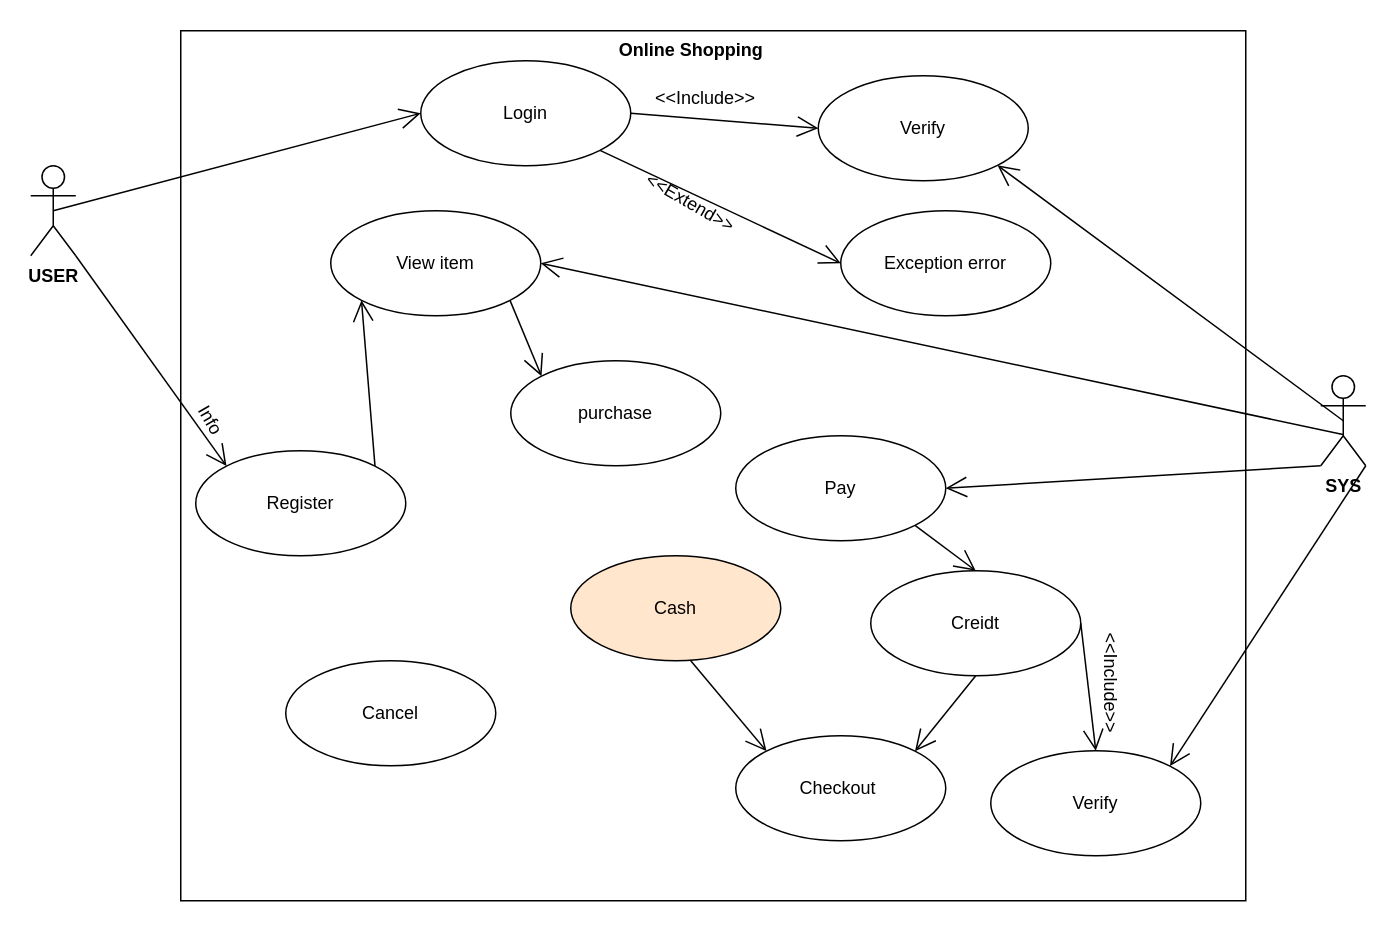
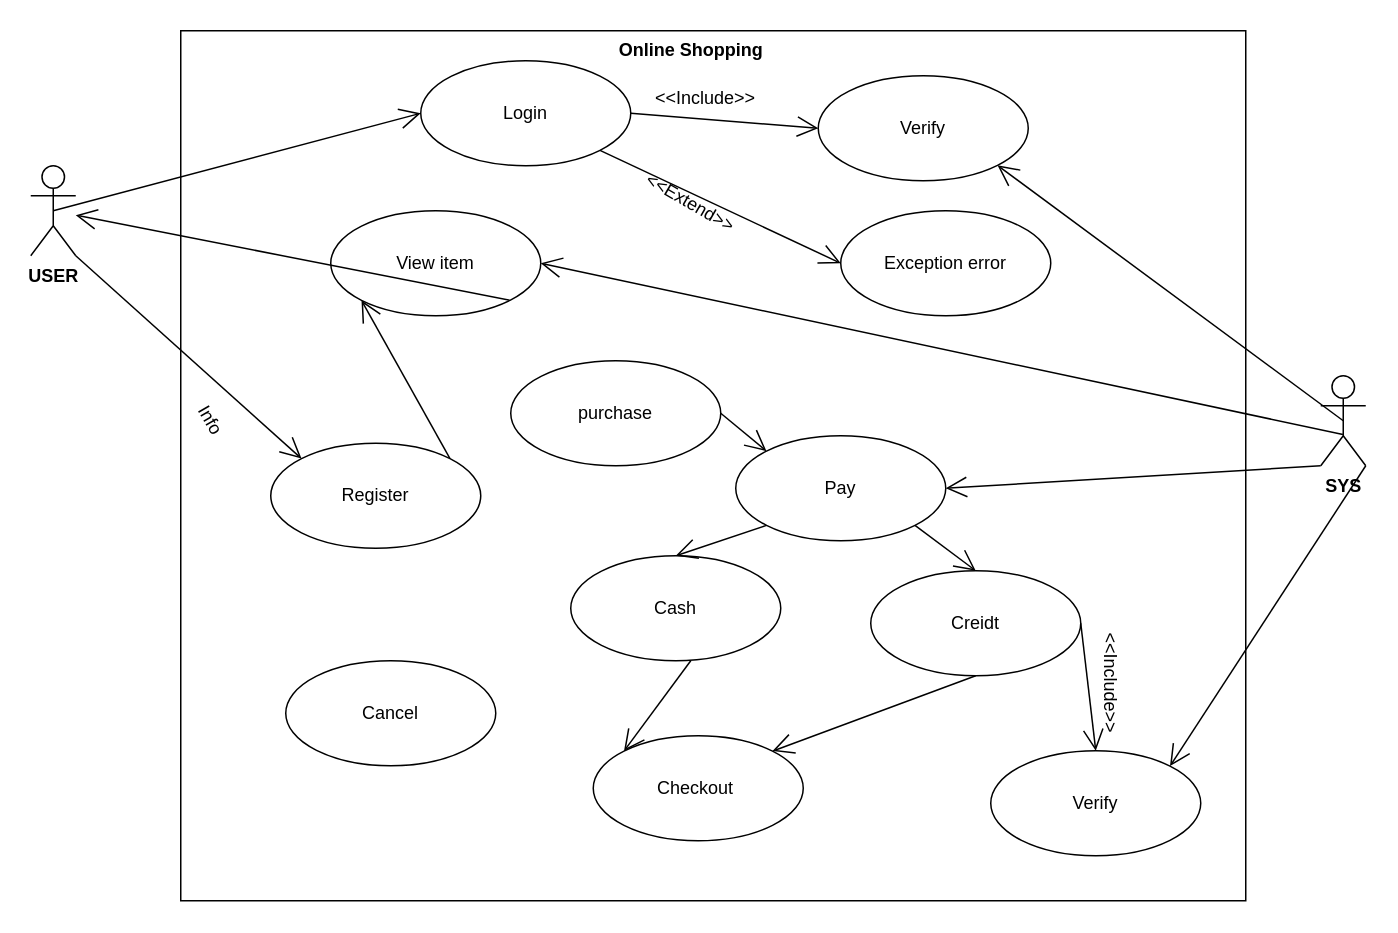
- <mxCell id="35" value="" style="endArrow=open;endFill=1;endSize=12;html=1;rounded=0;entryX=0;entryY=0;entryDx=0;entryDy=0;exitX=1;exitY=1;exitDx=0;exitDy=0;" edge="1" parent="1" source="8" target="34"><mxGeometry width="160" relative="1" as="geometry"><mxPoint x="310" y="210" as="sourcePoint" /><mxPoint x="470" y="210" as="targetPoint" /></mxGeometry></mxCell>
+ <mxCell id="35" value="" style="endArrow=open;endFill=1;endSize=12;html=1;rounded=0;exitX=1;exitY=1;exitDx=0;exitDy=0;" edge="1" parent="1" source="8" target="3"><mxGeometry width="160" relative="1" as="geometry"><mxPoint x="310" y="210" as="sourcePoint" /><mxPoint x="470" y="210" as="targetPoint" /></mxGeometry></mxCell>
+ <mxCell id="36" value="" style="endArrow=open;endFill=1;endSize=12;html=1;rounded=0;exitX=1;exitY=0.5;exitDx=0;exitDy=0;entryX=0;entryY=0;entryDx=0;entryDy=0;" edge="1" parent="1" source="34" target="9"><mxGeometry width="160" relative="1" as="geometry"><mxPoint x="380" y="280" as="sourcePoint" /><mxPoint x="540" y="280" as="targetPoint" /></mxGeometry></mxCell>
- <mxCell id="29" value="Register" style="ellipse;whiteSpace=wrap;html=1;" vertex="1" parent="1"><mxGeometry x="130" y="300" width="140" height="70" as="geometry" /></mxCell>
+ <mxCell id="29" value="Register" style="ellipse;whiteSpace=wrap;html=1;" vertex="1" parent="1"><mxGeometry x="180" y="295" width="140" height="70" as="geometry" /></mxCell>
+ <mxCell id="24" value="" style="endArrow=open;endFill=1;endSize=12;html=1;rounded=0;exitX=0;exitY=1;exitDx=0;exitDy=0;entryX=0.5;entryY=0;entryDx=0;entryDy=0;" edge="1" parent="1" source="9" target="10"><mxGeometry width="160" relative="1" as="geometry"><mxPoint x="460" y="370" as="sourcePoint" /><mxPoint x="499" y="380" as="targetPoint" /></mxGeometry></mxCell>
- <mxCell id="10" value="Cash" style="ellipse;whiteSpace=wrap;html=1;fillColor=#ffe6cc;" vertex="1" parent="1"><mxGeometry x="380" y="370" width="140" height="70" as="geometry" /></mxCell>
+ <mxCell id="10" value="Cash" style="ellipse;whiteSpace=wrap;html=1;" vertex="1" parent="1"><mxGeometry x="380" y="370" width="140" height="70" as="geometry" /></mxCell>
- <mxCell id="12" value="Checkout&amp;nbsp;" style="ellipse;whiteSpace=wrap;html=1;" vertex="1" parent="1"><mxGeometry x="490" y="490" width="140" height="70" as="geometry" /></mxCell>
+ <mxCell id="12" value="Checkout&amp;nbsp;" style="ellipse;whiteSpace=wrap;html=1;" vertex="1" parent="1"><mxGeometry x="395" y="490" width="140" height="70" as="geometry" /></mxCell>
